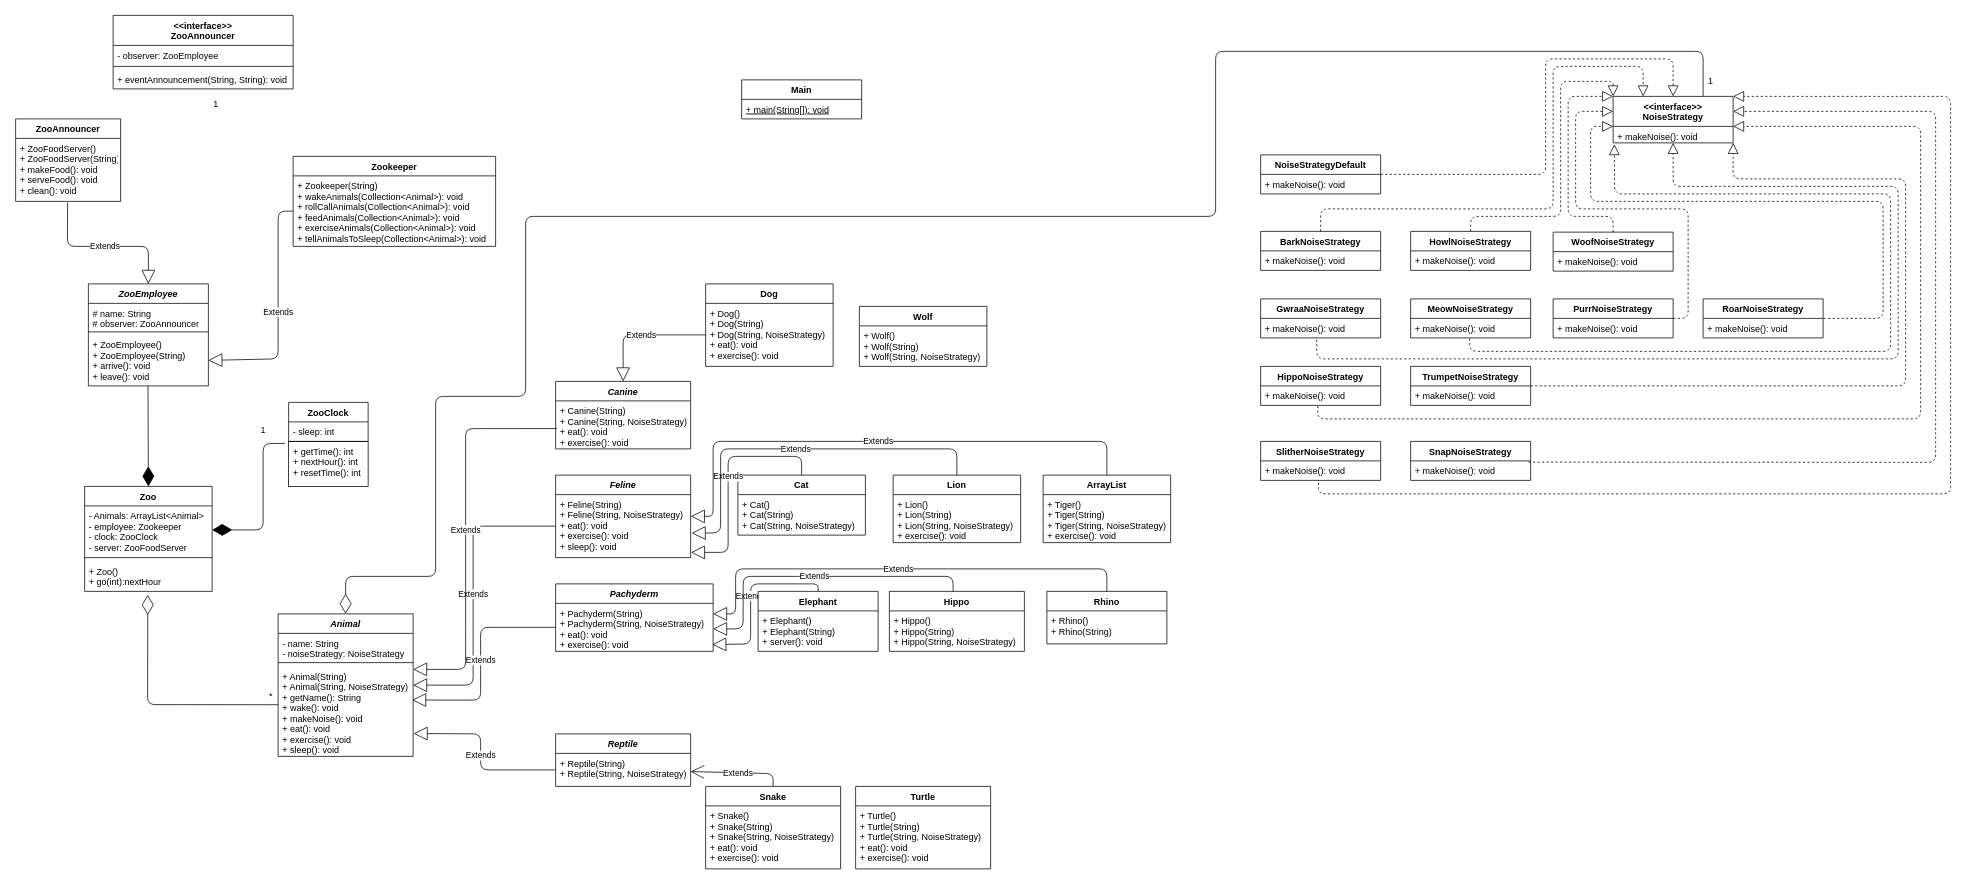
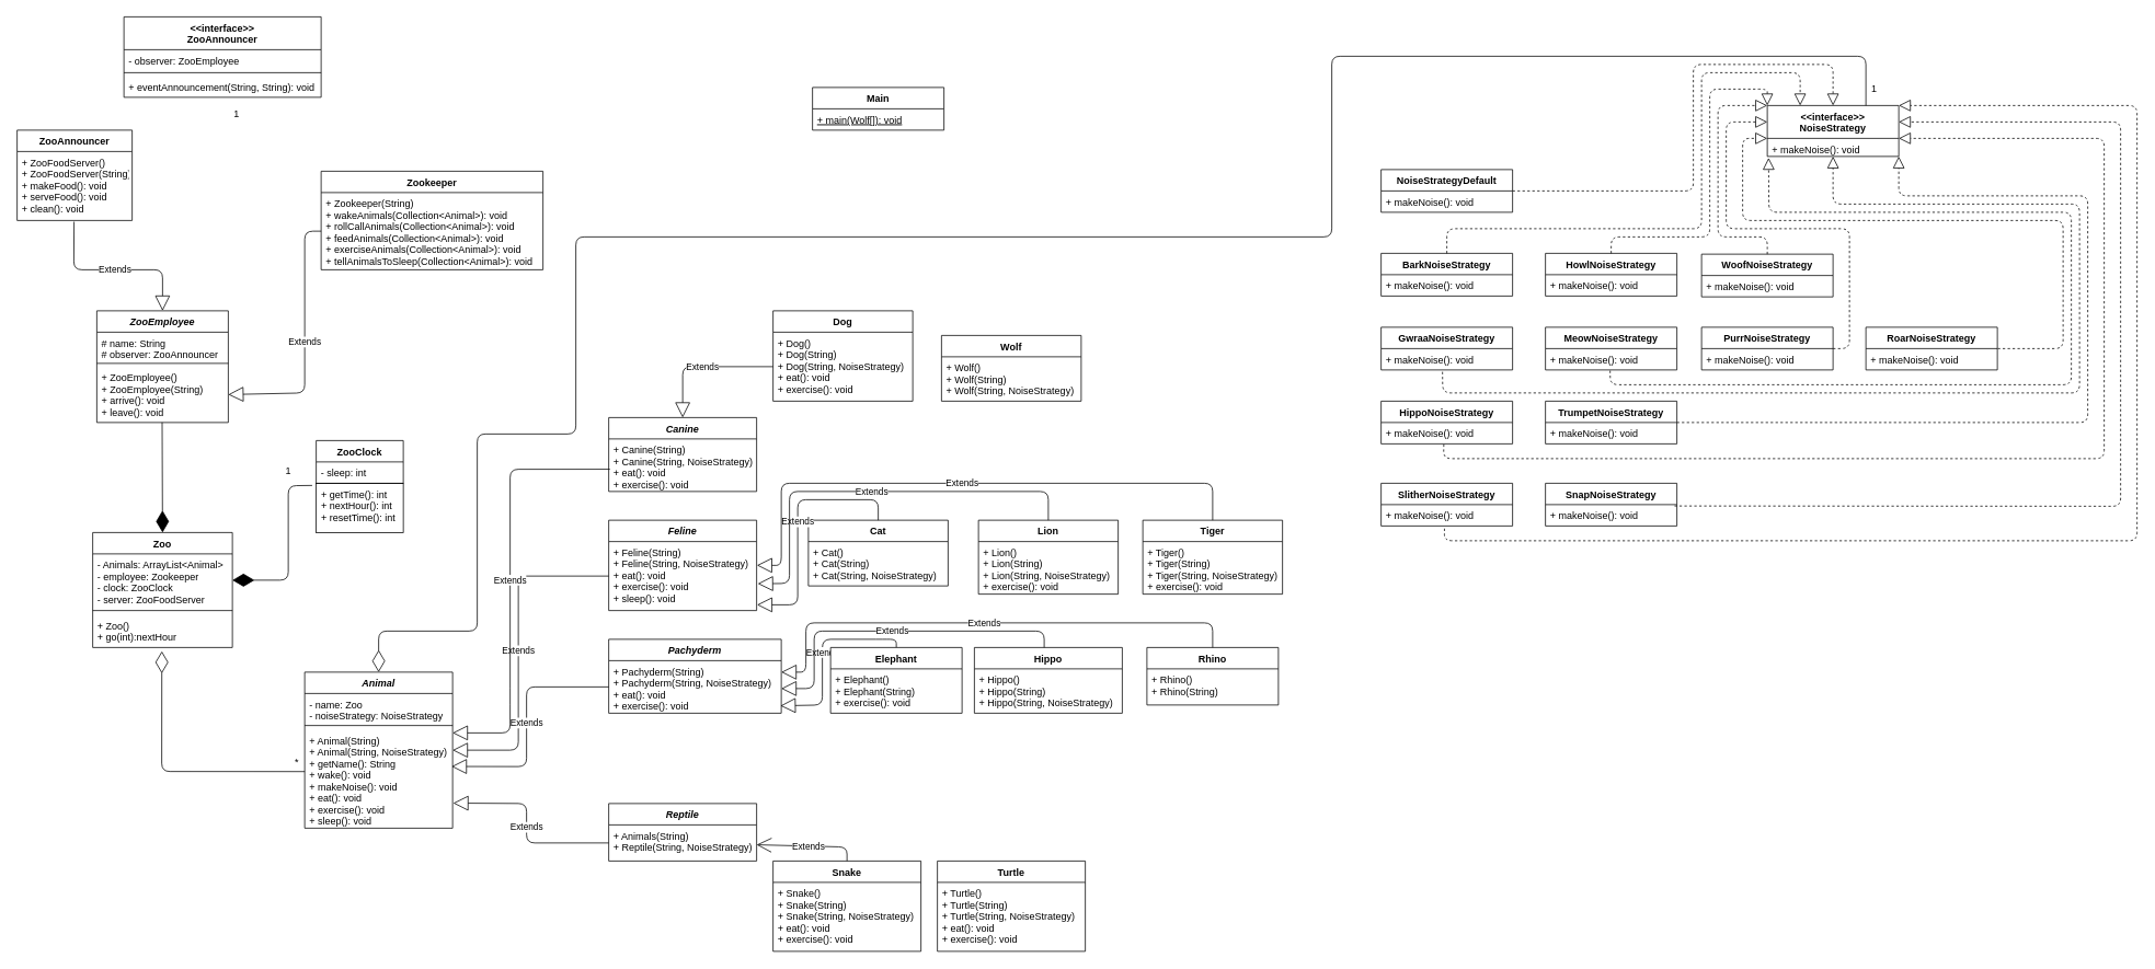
- <mxCell id="117" value="+ main(String[]): void" style="text;strokeColor=none;fillColor=none;align=left;verticalAlign=top;spacingLeft=4;spacingRight=4;overflow=hidden;rotatable=0;points=[[0,0.5],[1,0.5]];portConstraint=eastwest;fontStyle=4" parent="116" vertex="1"><mxGeometry y="26" width="160" height="26" as="geometry" /></mxCell>
+ <mxCell id="117" value="+ main(Wolf[]): void" style="text;strokeColor=none;fillColor=none;align=left;verticalAlign=top;spacingLeft=4;spacingRight=4;overflow=hidden;rotatable=0;points=[[0,0.5],[1,0.5]];portConstraint=eastwest;fontStyle=4" parent="116" vertex="1"><mxGeometry y="26" width="160" height="26" as="geometry" /></mxCell>
- <mxCell id="49" value="ArrayList" style="swimlane;fontStyle=1;align=center;verticalAlign=top;childLayout=stackLayout;horizontal=1;startSize=26;horizontalStack=0;resizeParent=1;resizeParentMax=0;resizeLast=0;collapsible=1;marginBottom=0;" parent="1" vertex="1"><mxGeometry x="1390" y="633" width="170" height="90" as="geometry" /></mxCell>
+ <mxCell id="49" value="Tiger" style="swimlane;fontStyle=1;align=center;verticalAlign=top;childLayout=stackLayout;horizontal=1;startSize=26;horizontalStack=0;resizeParent=1;resizeParentMax=0;resizeLast=0;collapsible=1;marginBottom=0;" parent="1" vertex="1"><mxGeometry x="1390" y="633" width="170" height="90" as="geometry" /></mxCell>
- <mxCell id="62" value="+ Elephant()&#10;+ Elephant(String)&#10;+ server(): void" style="text;strokeColor=none;fillColor=none;align=left;verticalAlign=top;spacingLeft=4;spacingRight=4;overflow=hidden;rotatable=0;points=[[0,0.5],[1,0.5]];portConstraint=eastwest;" parent="61" vertex="1"><mxGeometry y="26" width="160" height="54" as="geometry" /></mxCell>
+ <mxCell id="62" value="+ Elephant()&#10;+ Elephant(String)&#10;+ exercise(): void" style="text;strokeColor=none;fillColor=none;align=left;verticalAlign=top;spacingLeft=4;spacingRight=4;overflow=hidden;rotatable=0;points=[[0,0.5],[1,0.5]];portConstraint=eastwest;" parent="61" vertex="1"><mxGeometry y="26" width="160" height="54" as="geometry" /></mxCell>
- <mxCell id="29" value="- name: String&#10;- noiseStrategy: NoiseStrategy" style="text;strokeColor=none;fillColor=none;align=left;verticalAlign=top;spacingLeft=4;spacingRight=4;overflow=hidden;rotatable=0;points=[[0,0.5],[1,0.5]];portConstraint=eastwest;" parent="28" vertex="1"><mxGeometry y="26" width="180" height="34" as="geometry" /></mxCell>
+ <mxCell id="29" value="- name: Zoo&#10;- noiseStrategy: NoiseStrategy" style="text;strokeColor=none;fillColor=none;align=left;verticalAlign=top;spacingLeft=4;spacingRight=4;overflow=hidden;rotatable=0;points=[[0,0.5],[1,0.5]];portConstraint=eastwest;" parent="28" vertex="1"><mxGeometry y="26" width="180" height="34" as="geometry" /></mxCell>
- <mxCell id="66" value="+ Reptile(String)&#10;+ Reptile(String, NoiseStrategy)" style="text;strokeColor=none;fillColor=none;align=left;verticalAlign=top;spacingLeft=4;spacingRight=4;overflow=hidden;rotatable=0;points=[[0,0.5],[1,0.5]];portConstraint=eastwest;" parent="65" vertex="1"><mxGeometry y="26" width="180" height="44" as="geometry" /></mxCell>
+ <mxCell id="66" value="+ Animals(String)&#10;+ Reptile(String, NoiseStrategy)" style="text;strokeColor=none;fillColor=none;align=left;verticalAlign=top;spacingLeft=4;spacingRight=4;overflow=hidden;rotatable=0;points=[[0,0.5],[1,0.5]];portConstraint=eastwest;" parent="65" vertex="1"><mxGeometry y="26" width="180" height="44" as="geometry" /></mxCell>
